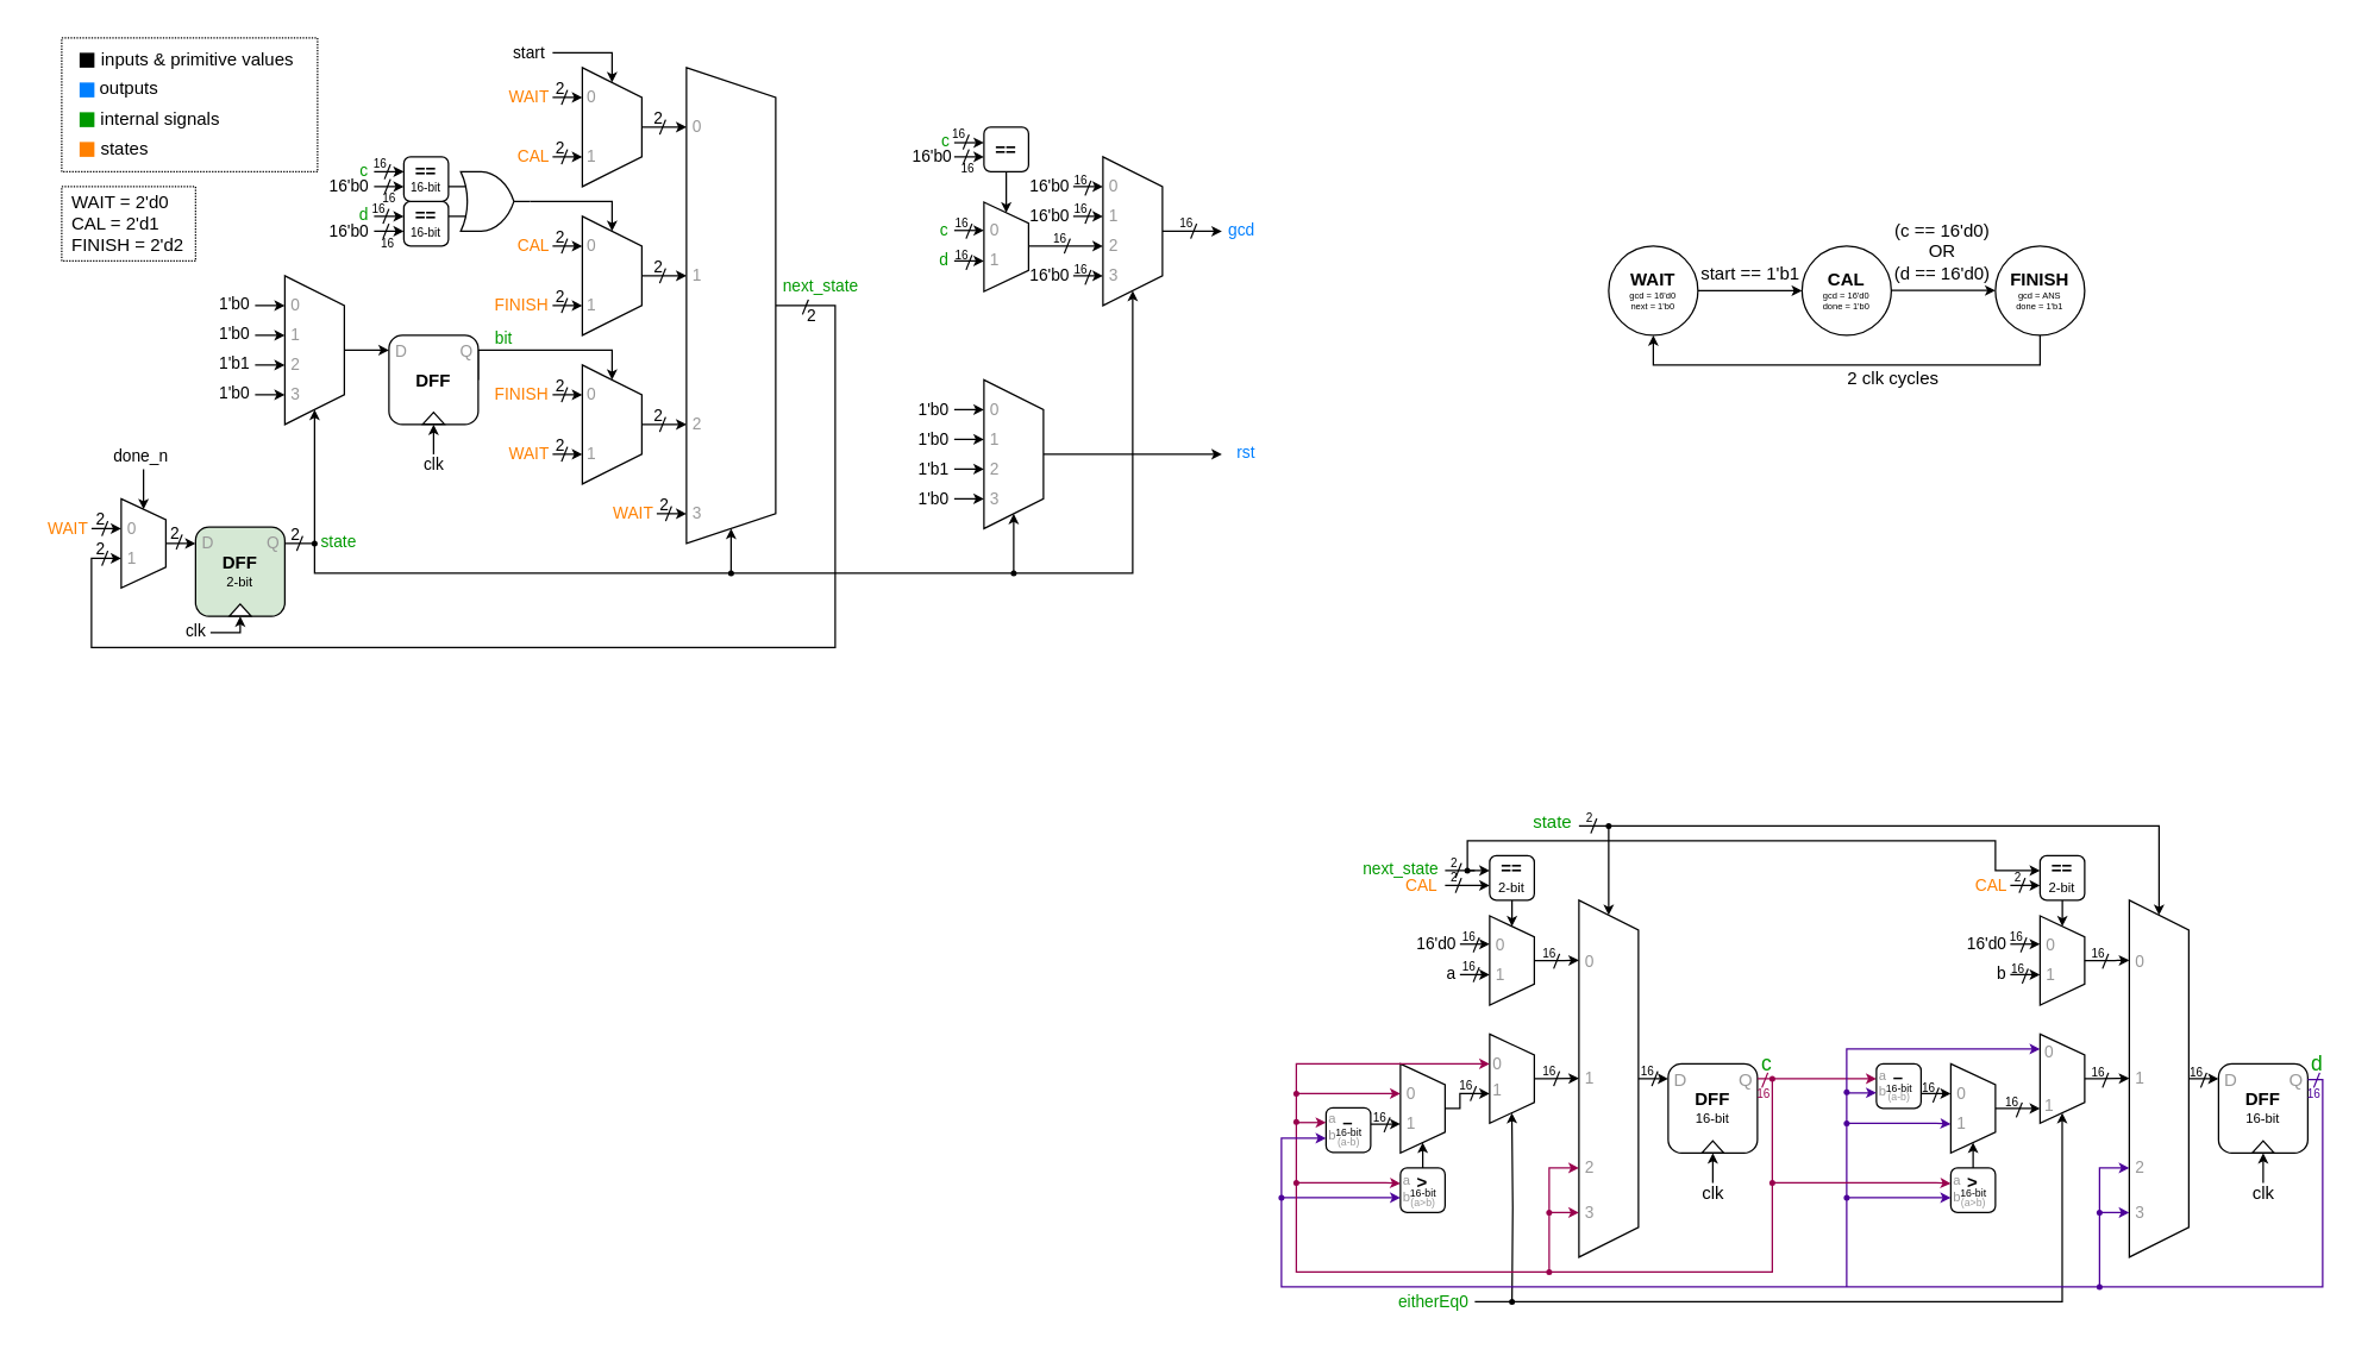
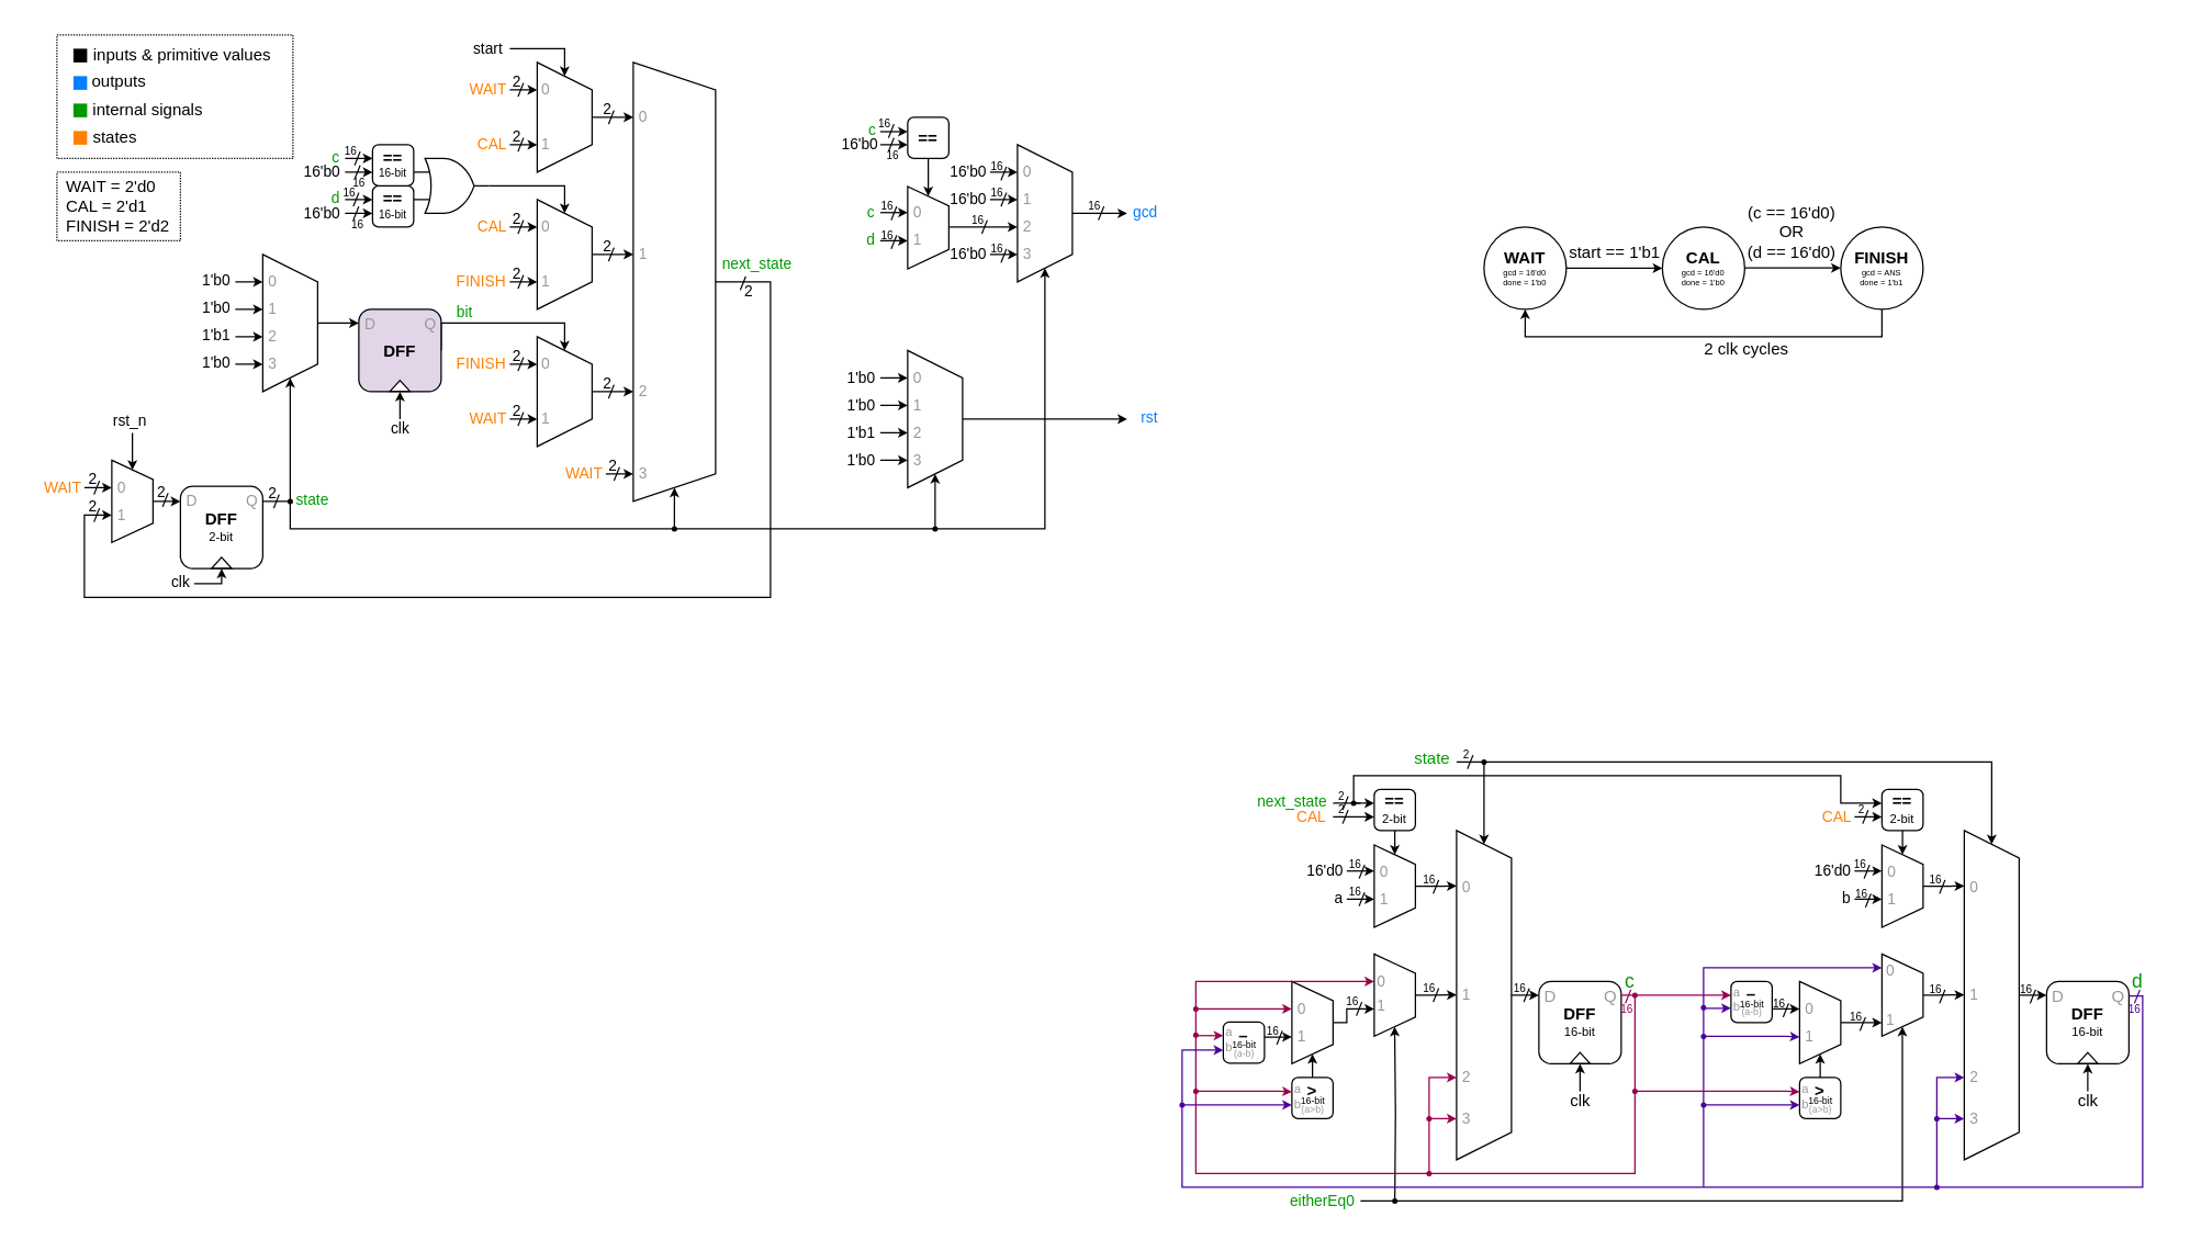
- <mxCell id="273" value="&lt;b&gt;WAIT&lt;/b&gt;&lt;div style=&quot;font-size: 6px;&quot;&gt;&lt;span style=&quot;text-wrap: nowrap;&quot;&gt;gcd = 16'd0&lt;/span&gt;&lt;div style=&quot;text-wrap: nowrap;&quot;&gt;next = 1'b0&lt;/div&gt;&lt;/div&gt;" style="ellipse;whiteSpace=wrap;html=1;aspect=fixed;strokeColor=default;align=center;verticalAlign=middle;fontFamily=Helvetica;fontSize=12;fontColor=default;fillColor=default;" parent="1" vertex="1"><mxGeometry x="1081" y="165" width="60" height="60" as="geometry" /></mxCell>
+ <mxCell id="273" value="&lt;b&gt;WAIT&lt;/b&gt;&lt;div style=&quot;font-size: 6px;&quot;&gt;&lt;span style=&quot;text-wrap: nowrap;&quot;&gt;gcd = 16'd0&lt;/span&gt;&lt;div style=&quot;text-wrap: nowrap;&quot;&gt;done = 1'b0&lt;/div&gt;&lt;/div&gt;" style="ellipse;whiteSpace=wrap;html=1;aspect=fixed;strokeColor=default;align=center;verticalAlign=middle;fontFamily=Helvetica;fontSize=12;fontColor=default;fillColor=default;" parent="1" vertex="1"><mxGeometry x="1081" y="165" width="60" height="60" as="geometry" /></mxCell>
- <mxCell id="24" value="&lt;p style=&quot;line-height: 0%;&quot;&gt;&lt;b&gt;DFF&lt;/b&gt;&lt;/p&gt;&lt;p&gt;&lt;/p&gt;" style="rounded=1;whiteSpace=wrap;html=1;" parent="1" vertex="1"><mxGeometry x="261" y="225" width="60" height="60" as="geometry" /></mxCell>
+ <mxCell id="24" value="&lt;p style=&quot;line-height: 0%;&quot;&gt;&lt;b&gt;DFF&lt;/b&gt;&lt;/p&gt;&lt;p&gt;&lt;/p&gt;" style="rounded=1;whiteSpace=wrap;html=1;fillColor=#e1d5e7;" parent="1" vertex="1"><mxGeometry x="261" y="225" width="60" height="60" as="geometry" /></mxCell>
- <mxCell id="75" value="done_n" style="text;html=1;align=center;verticalAlign=middle;resizable=0;points=[];autosize=1;strokeColor=none;fillColor=none;fontFamily=Helvetica;fontSize=11;fontColor=default;labelBackgroundColor=default;" parent="1" vertex="1"><mxGeometry x="69" y="291" width="50" height="30" as="geometry" /></mxCell>
+ <mxCell id="75" value="rst_n" style="text;html=1;align=center;verticalAlign=middle;resizable=0;points=[];autosize=1;strokeColor=none;fillColor=none;fontFamily=Helvetica;fontSize=11;fontColor=default;labelBackgroundColor=default;" parent="1" vertex="1"><mxGeometry x="69" y="291" width="50" height="30" as="geometry" /></mxCell>
- <mxCell id="70" value="&lt;p style=&quot;line-height: 0%;&quot;&gt;&lt;b&gt;DFF&lt;/b&gt;&lt;/p&gt;&lt;p style=&quot;line-height: 0%;&quot;&gt;&lt;font style=&quot;font-size: 9px;&quot;&gt;2-bit&lt;/font&gt;&lt;/p&gt;&lt;p&gt;&lt;/p&gt;" style="rounded=1;whiteSpace=wrap;html=1;fillColor=#d5e8d4;" parent="1" vertex="1"><mxGeometry x="131" y="354" width="60" height="60" as="geometry" /></mxCell>
+ <mxCell id="70" value="&lt;p style=&quot;line-height: 0%;&quot;&gt;&lt;b&gt;DFF&lt;/b&gt;&lt;/p&gt;&lt;p style=&quot;line-height: 0%;&quot;&gt;&lt;font style=&quot;font-size: 9px;&quot;&gt;2-bit&lt;/font&gt;&lt;/p&gt;&lt;p&gt;&lt;/p&gt;" style="rounded=1;whiteSpace=wrap;html=1;" parent="1" vertex="1"><mxGeometry x="131" y="354" width="60" height="60" as="geometry" /></mxCell>
